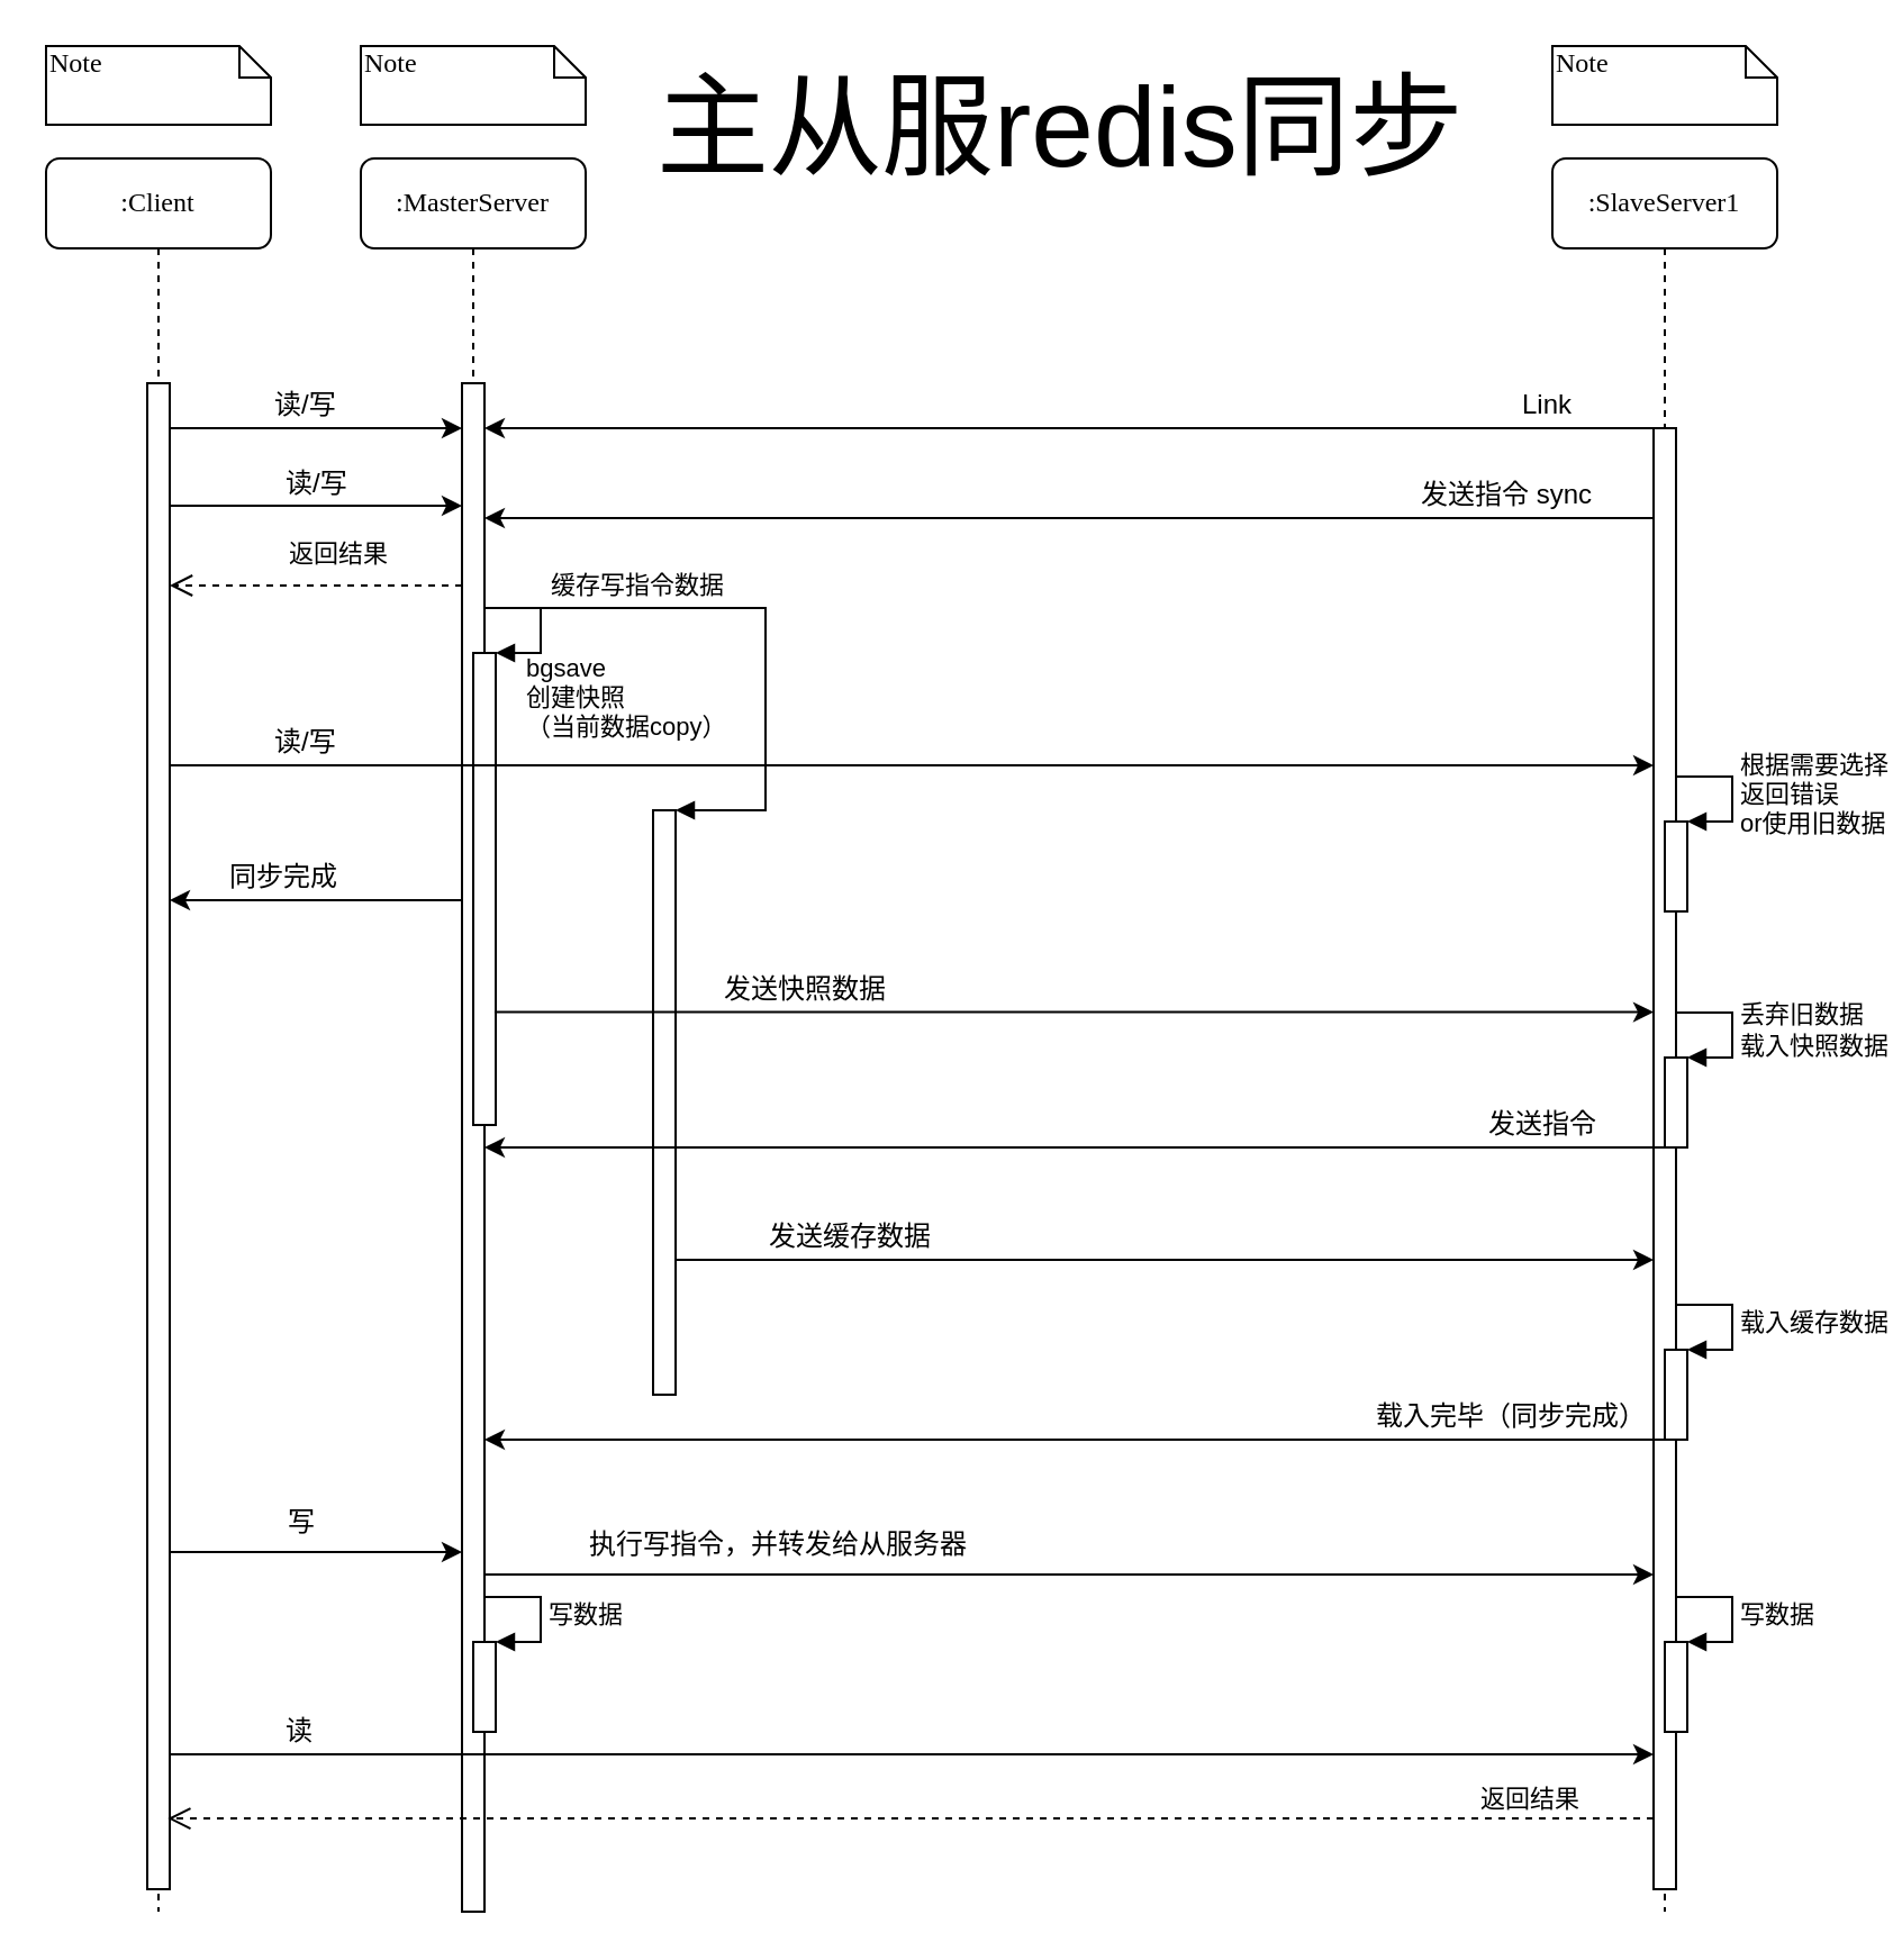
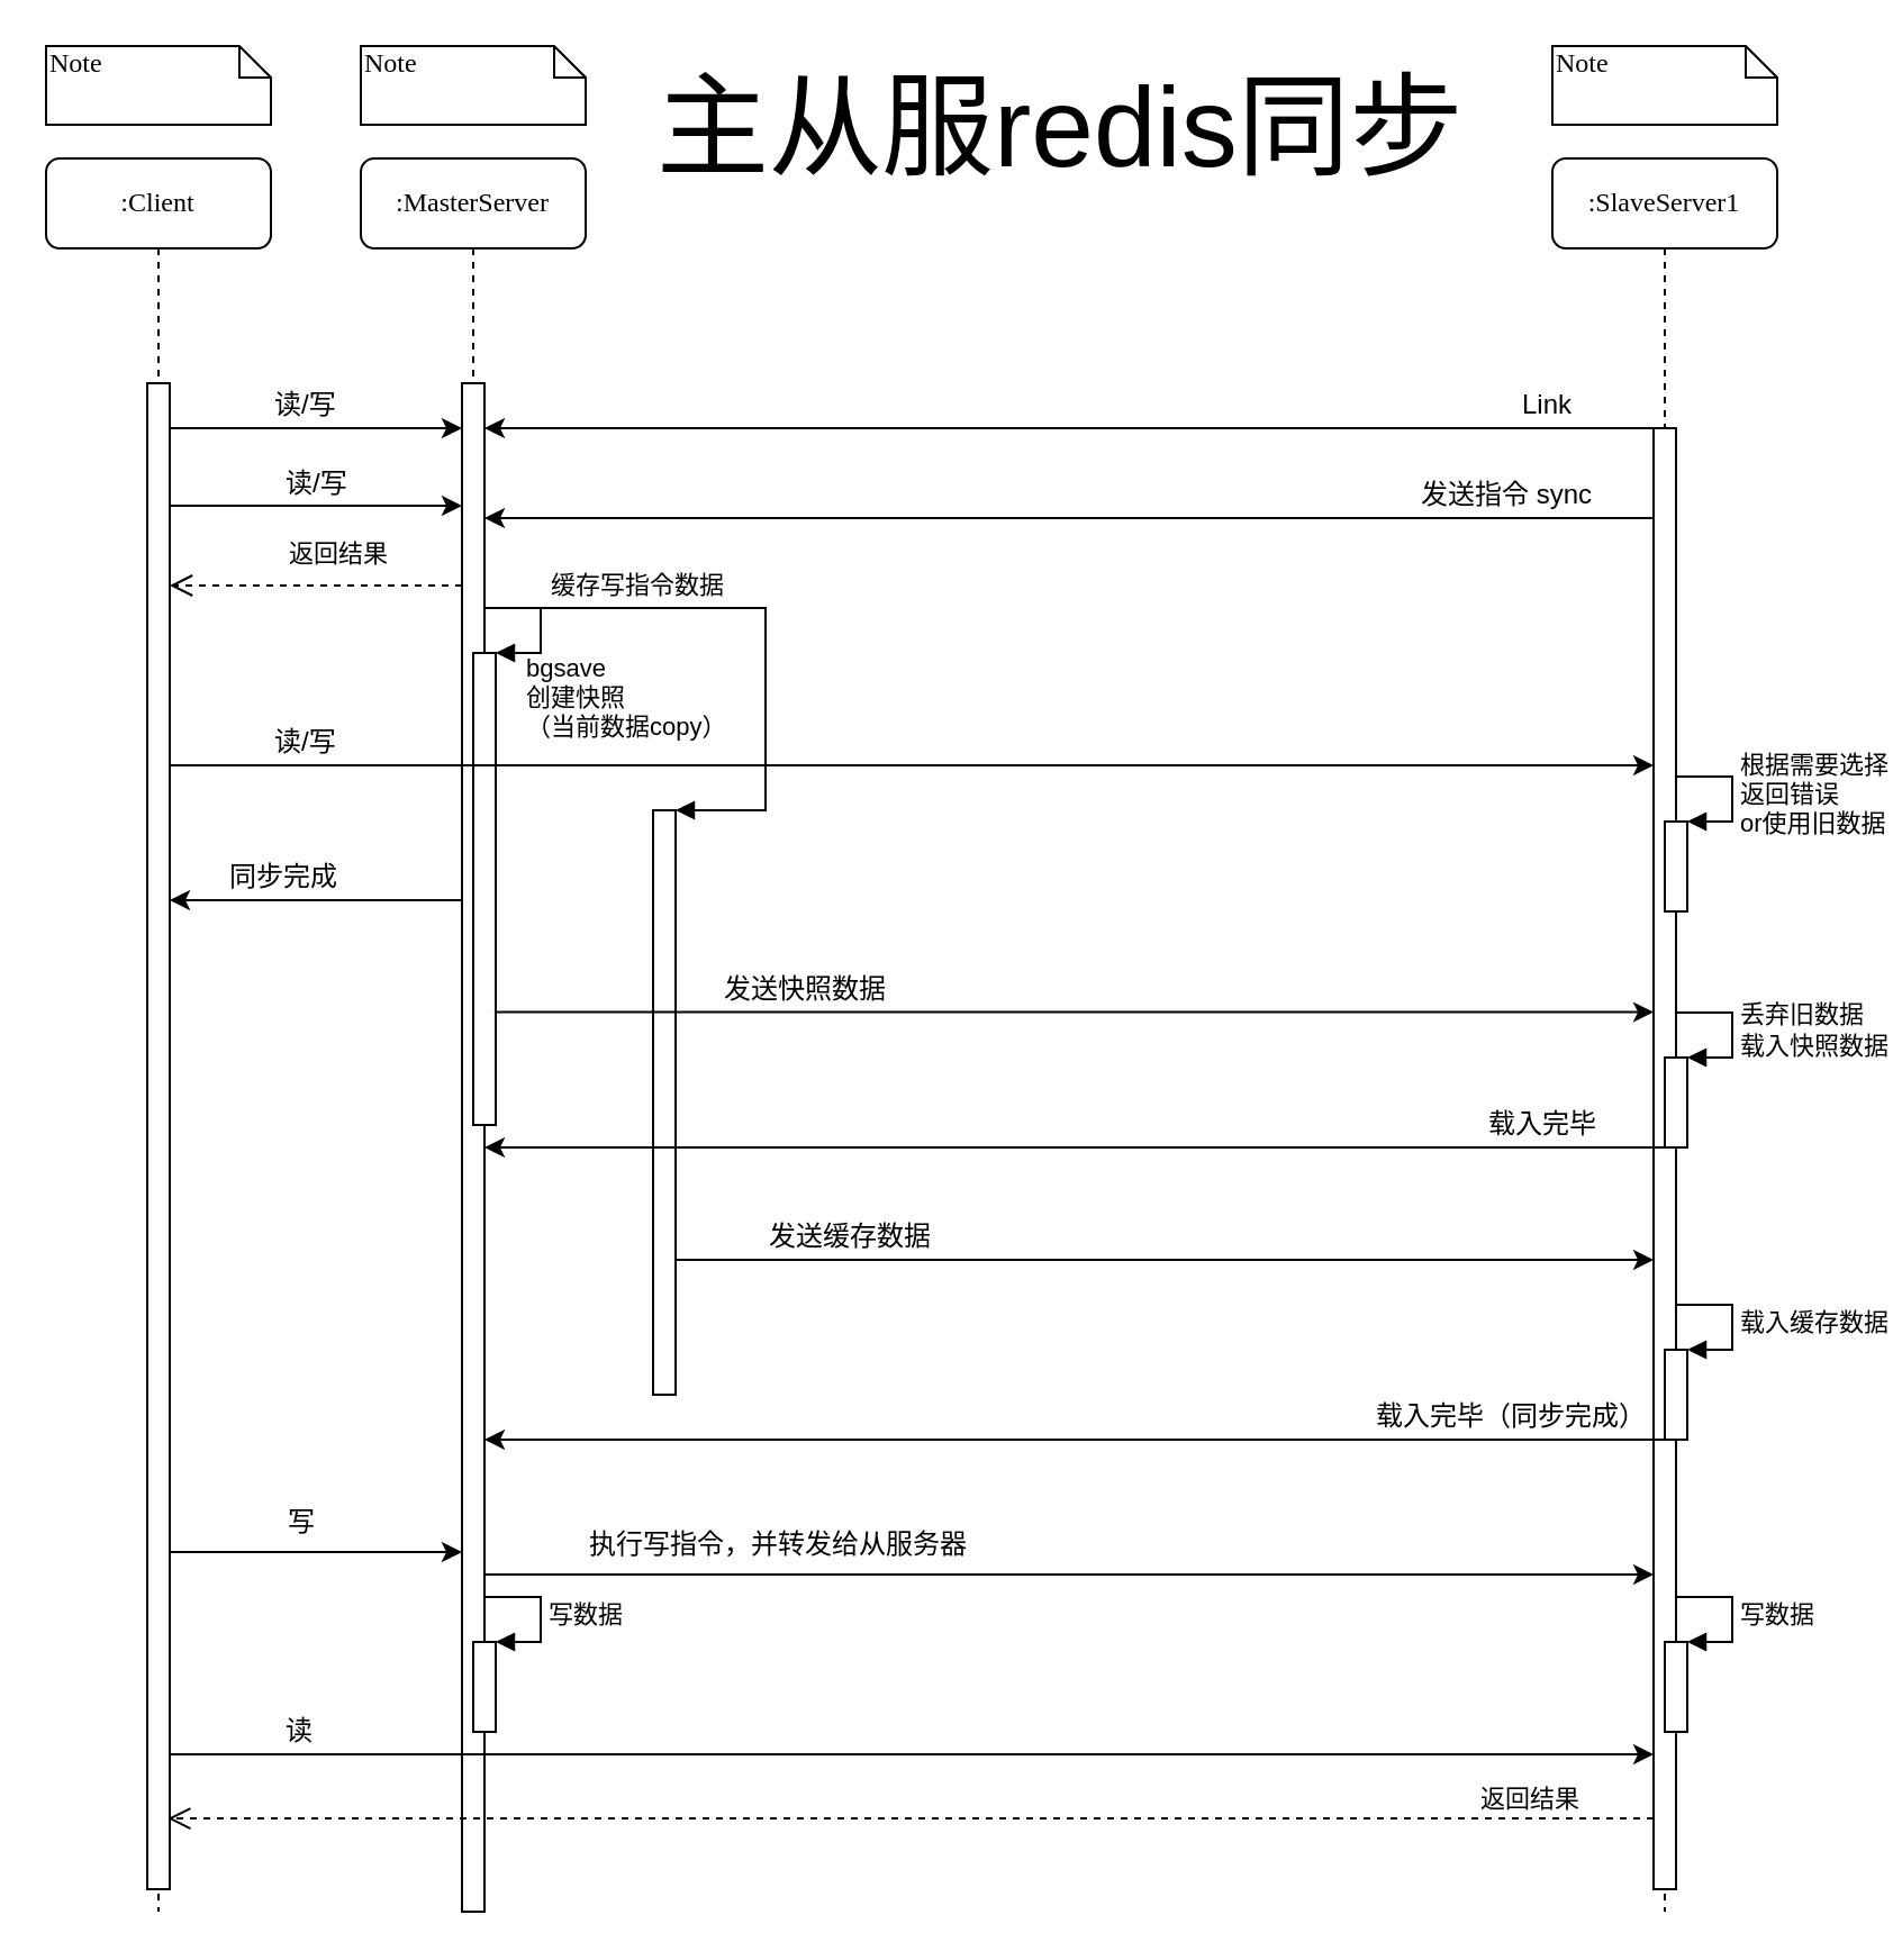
- <mxCell id="40" value="发送指令" style="text;html=1;resizable=0;points=[];autosize=1;align=left;verticalAlign=top;spacingTop=-4;" parent="1" vertex="1"><mxGeometry x="660" y="490" width="70" height="10" as="geometry" /></mxCell>
+ <mxCell id="40" value="载入完毕" style="text;html=1;resizable=0;points=[];autosize=1;align=left;verticalAlign=top;spacingTop=-4;" parent="1" vertex="1"><mxGeometry x="660" y="490" width="70" height="10" as="geometry" /></mxCell>
